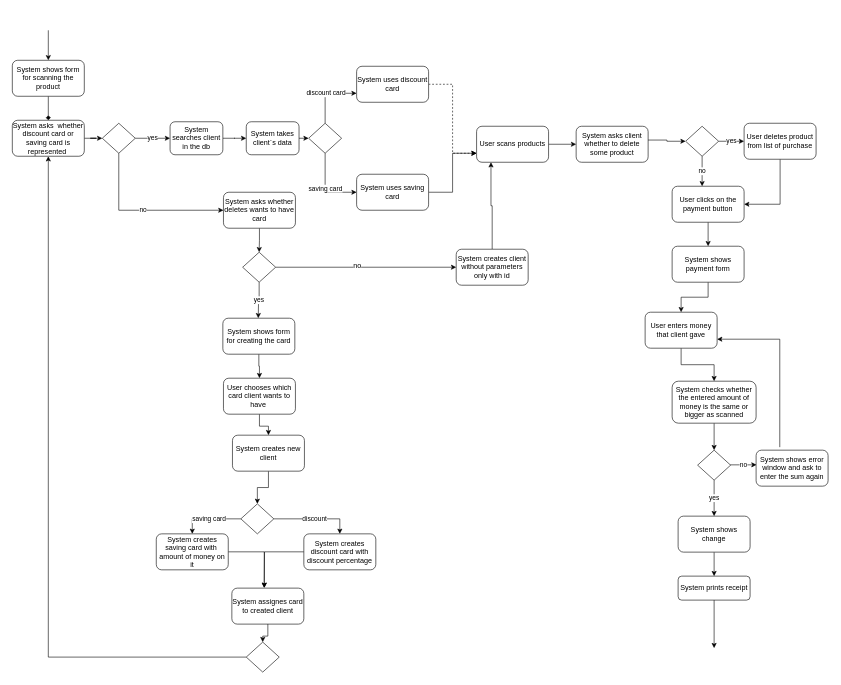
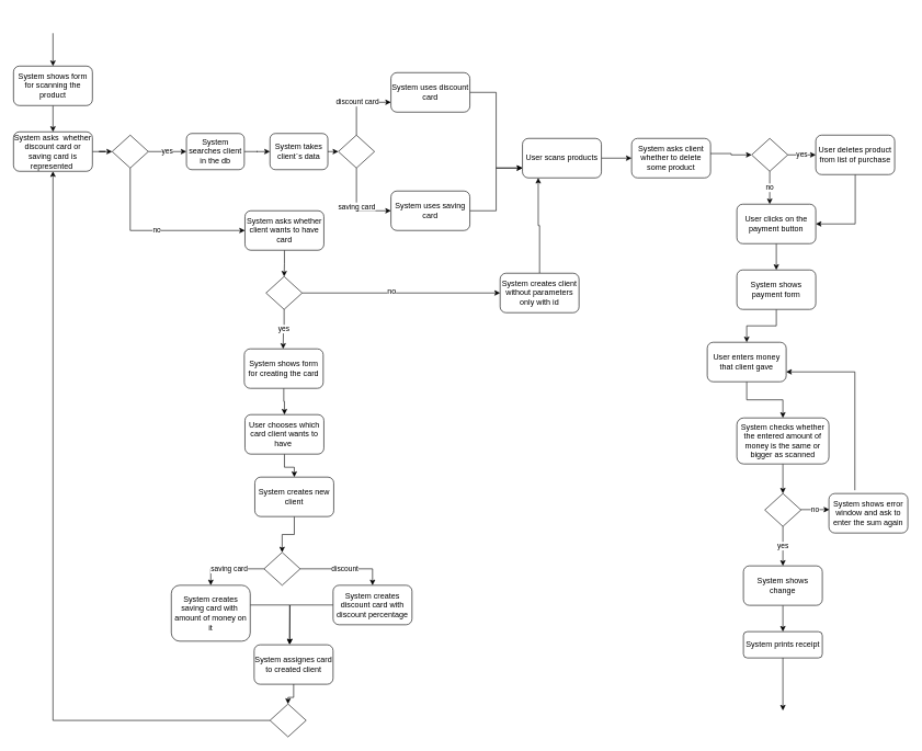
- <mxCell id="11" style="edgeStyle=orthogonalEdgeStyle;rounded=0;orthogonalLoop=1;jettySize=auto;html=1;entryX=0;entryY=0.75;entryDx=0;entryDy=0;dashed=1;" parent="1" source="12" target="21" edge="1"><mxGeometry relative="1" as="geometry" /></mxCell>
+ <mxCell id="11" style="edgeStyle=orthogonalEdgeStyle;rounded=0;orthogonalLoop=1;jettySize=auto;html=1;entryX=0;entryY=0.75;entryDx=0;entryDy=0;" parent="1" source="12" target="21" edge="1"><mxGeometry relative="1" as="geometry" /></mxCell>
- <mxCell id="4" style="edgeStyle=orthogonalEdgeStyle;rounded=0;orthogonalLoop=1;jettySize=auto;html=1;entryX=0.5;entryY=0;entryDx=0;entryDy=0;endArrow=diamond;" parent="1" source="5" target="7" edge="1"><mxGeometry relative="1" as="geometry" /></mxCell>
+ <mxCell id="4" style="edgeStyle=orthogonalEdgeStyle;rounded=0;orthogonalLoop=1;jettySize=auto;html=1;entryX=0.5;entryY=0;entryDx=0;entryDy=0;" parent="1" source="5" target="7" edge="1"><mxGeometry relative="1" as="geometry" /></mxCell>
- <mxCell id="14" value="System asks whether deletes wants to have card" style="rounded=1;whiteSpace=wrap;html=1;" parent="1" vertex="1"><mxGeometry x="372" y="320" width="120" height="60" as="geometry" /></mxCell>
+ <mxCell id="14" value="System asks whether client wants to have card" style="rounded=1;whiteSpace=wrap;html=1;" parent="1" vertex="1"><mxGeometry x="372" y="320" width="120" height="60" as="geometry" /></mxCell>
- <mxCell id="38" value="System creates saving card with&amp;nbsp; amount of money on it" style="rounded=1;whiteSpace=wrap;html=1;" parent="1" vertex="1"><mxGeometry x="260" y="889.5" width="120" height="60" as="geometry" /></mxCell>
+ <mxCell id="38" value="System creates saving card with&amp;nbsp; amount of money on it" style="rounded=1;whiteSpace=wrap;html=1;" parent="1" vertex="1"><mxGeometry x="260" y="889.5" width="120" height="85" as="geometry" /></mxCell>
